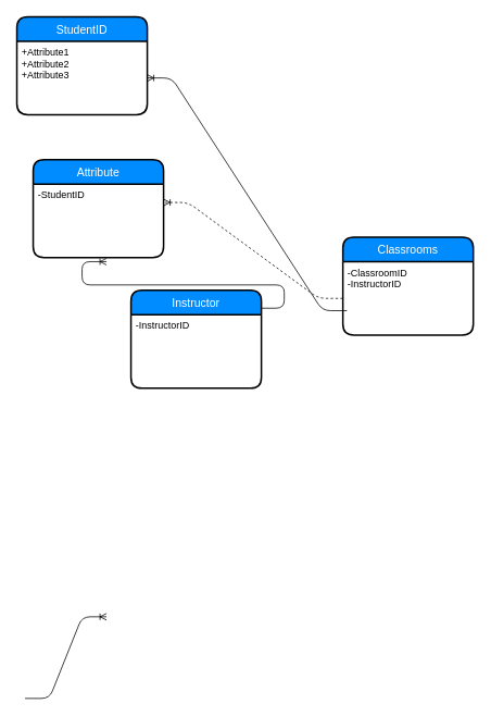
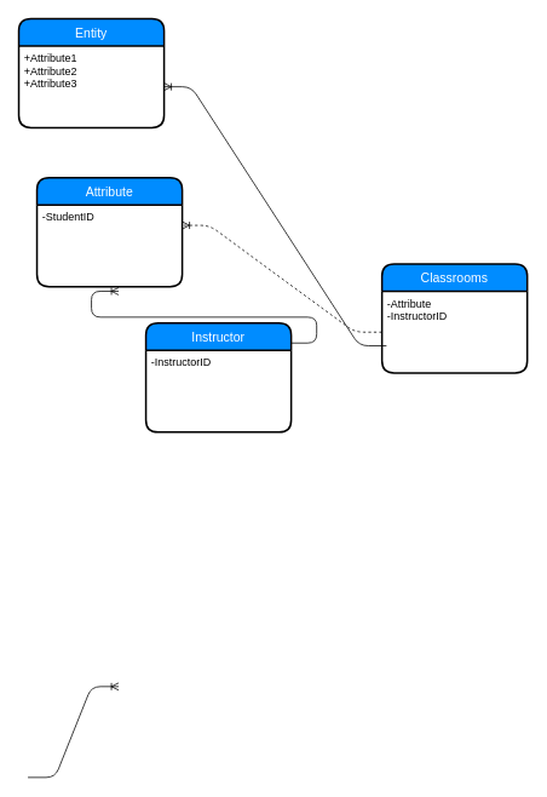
- <mxCell id="9" value="StudentID" style="swimlane;childLayout=stackLayout;horizontal=1;startSize=30;horizontalStack=0;fillColor=#008cff;fontColor=#FFFFFF;rounded=1;fontSize=14;fontStyle=0;strokeWidth=2;resizeParent=0;resizeLast=1;shadow=0;dashed=0;align=center;" vertex="1" parent="1"><mxGeometry y="20" width="160" height="120" as="geometry" x="20" /></mxCell>
+ <mxCell id="9" value="Entity" style="swimlane;childLayout=stackLayout;horizontal=1;startSize=30;horizontalStack=0;fillColor=#008cff;fontColor=#FFFFFF;rounded=1;fontSize=14;fontStyle=0;strokeWidth=2;resizeParent=0;resizeLast=1;shadow=0;dashed=0;align=center;" vertex="1" parent="1"><mxGeometry y="20" width="160" height="120" as="geometry" x="20" /></mxCell>
- <mxCell id="6" value="-ClassroomID&#10;-InstructorID&#10;" style="align=left;strokeColor=none;fillColor=none;spacingLeft=4;fontSize=12;verticalAlign=top;resizable=0;rotatable=0;part=1;" vertex="1" parent="5"><mxGeometry y="30" width="160" height="90" as="geometry" /></mxCell>
+ <mxCell id="6" value="-Attribute&#10;-InstructorID&#10;" style="align=left;strokeColor=none;fillColor=none;spacingLeft=4;fontSize=12;verticalAlign=top;resizable=0;rotatable=0;part=1;" vertex="1" parent="5"><mxGeometry y="30" width="160" height="90" as="geometry" /></mxCell>
